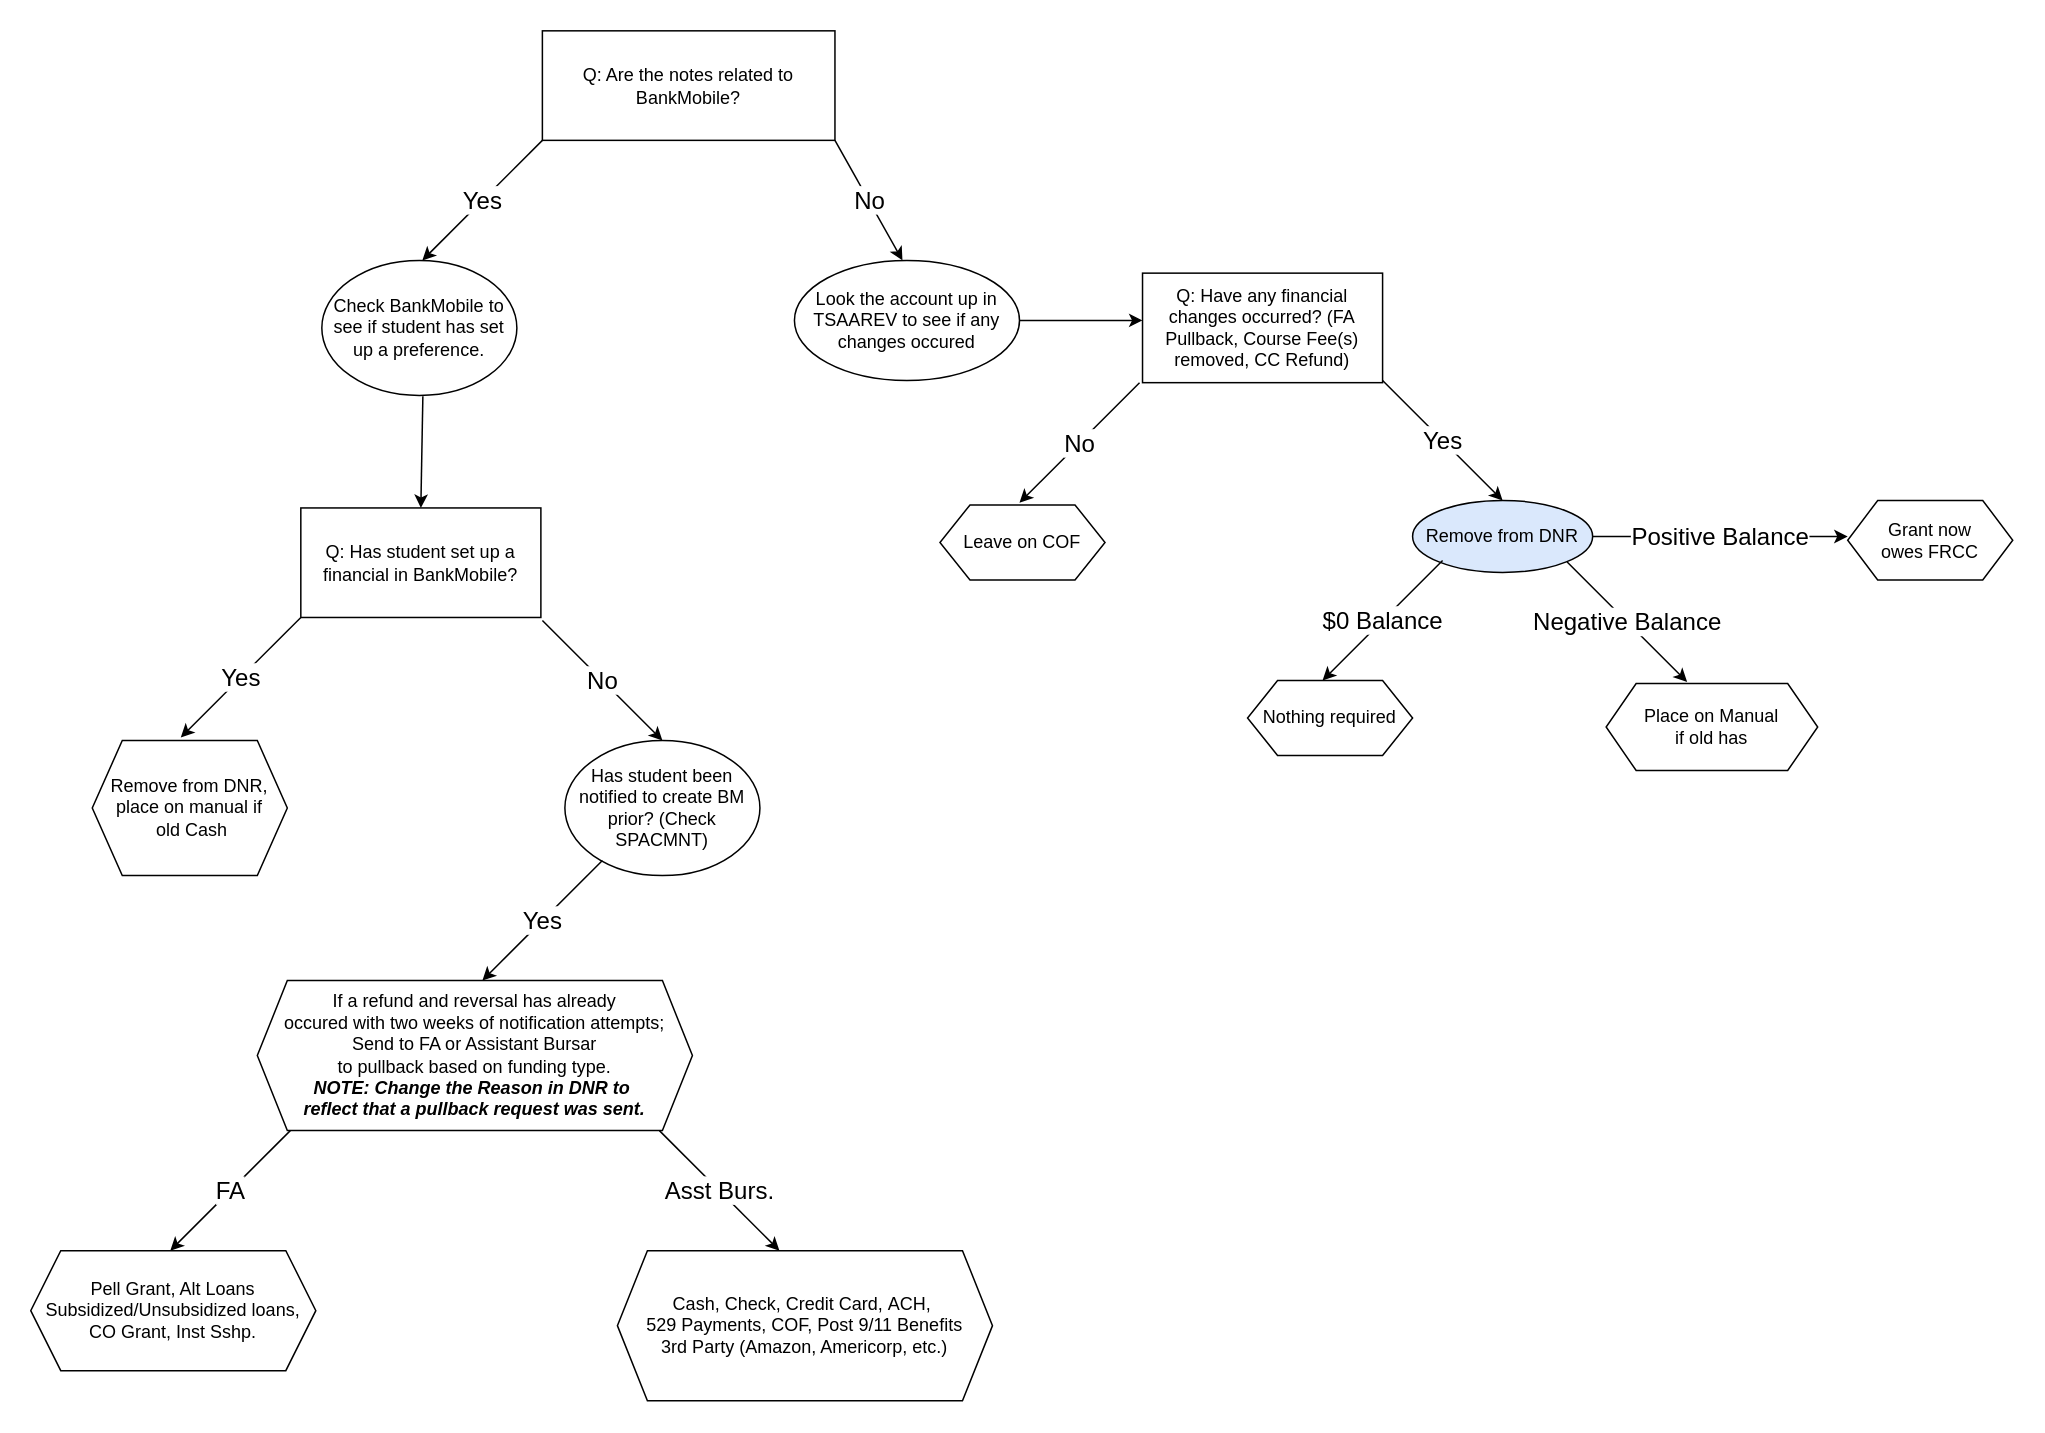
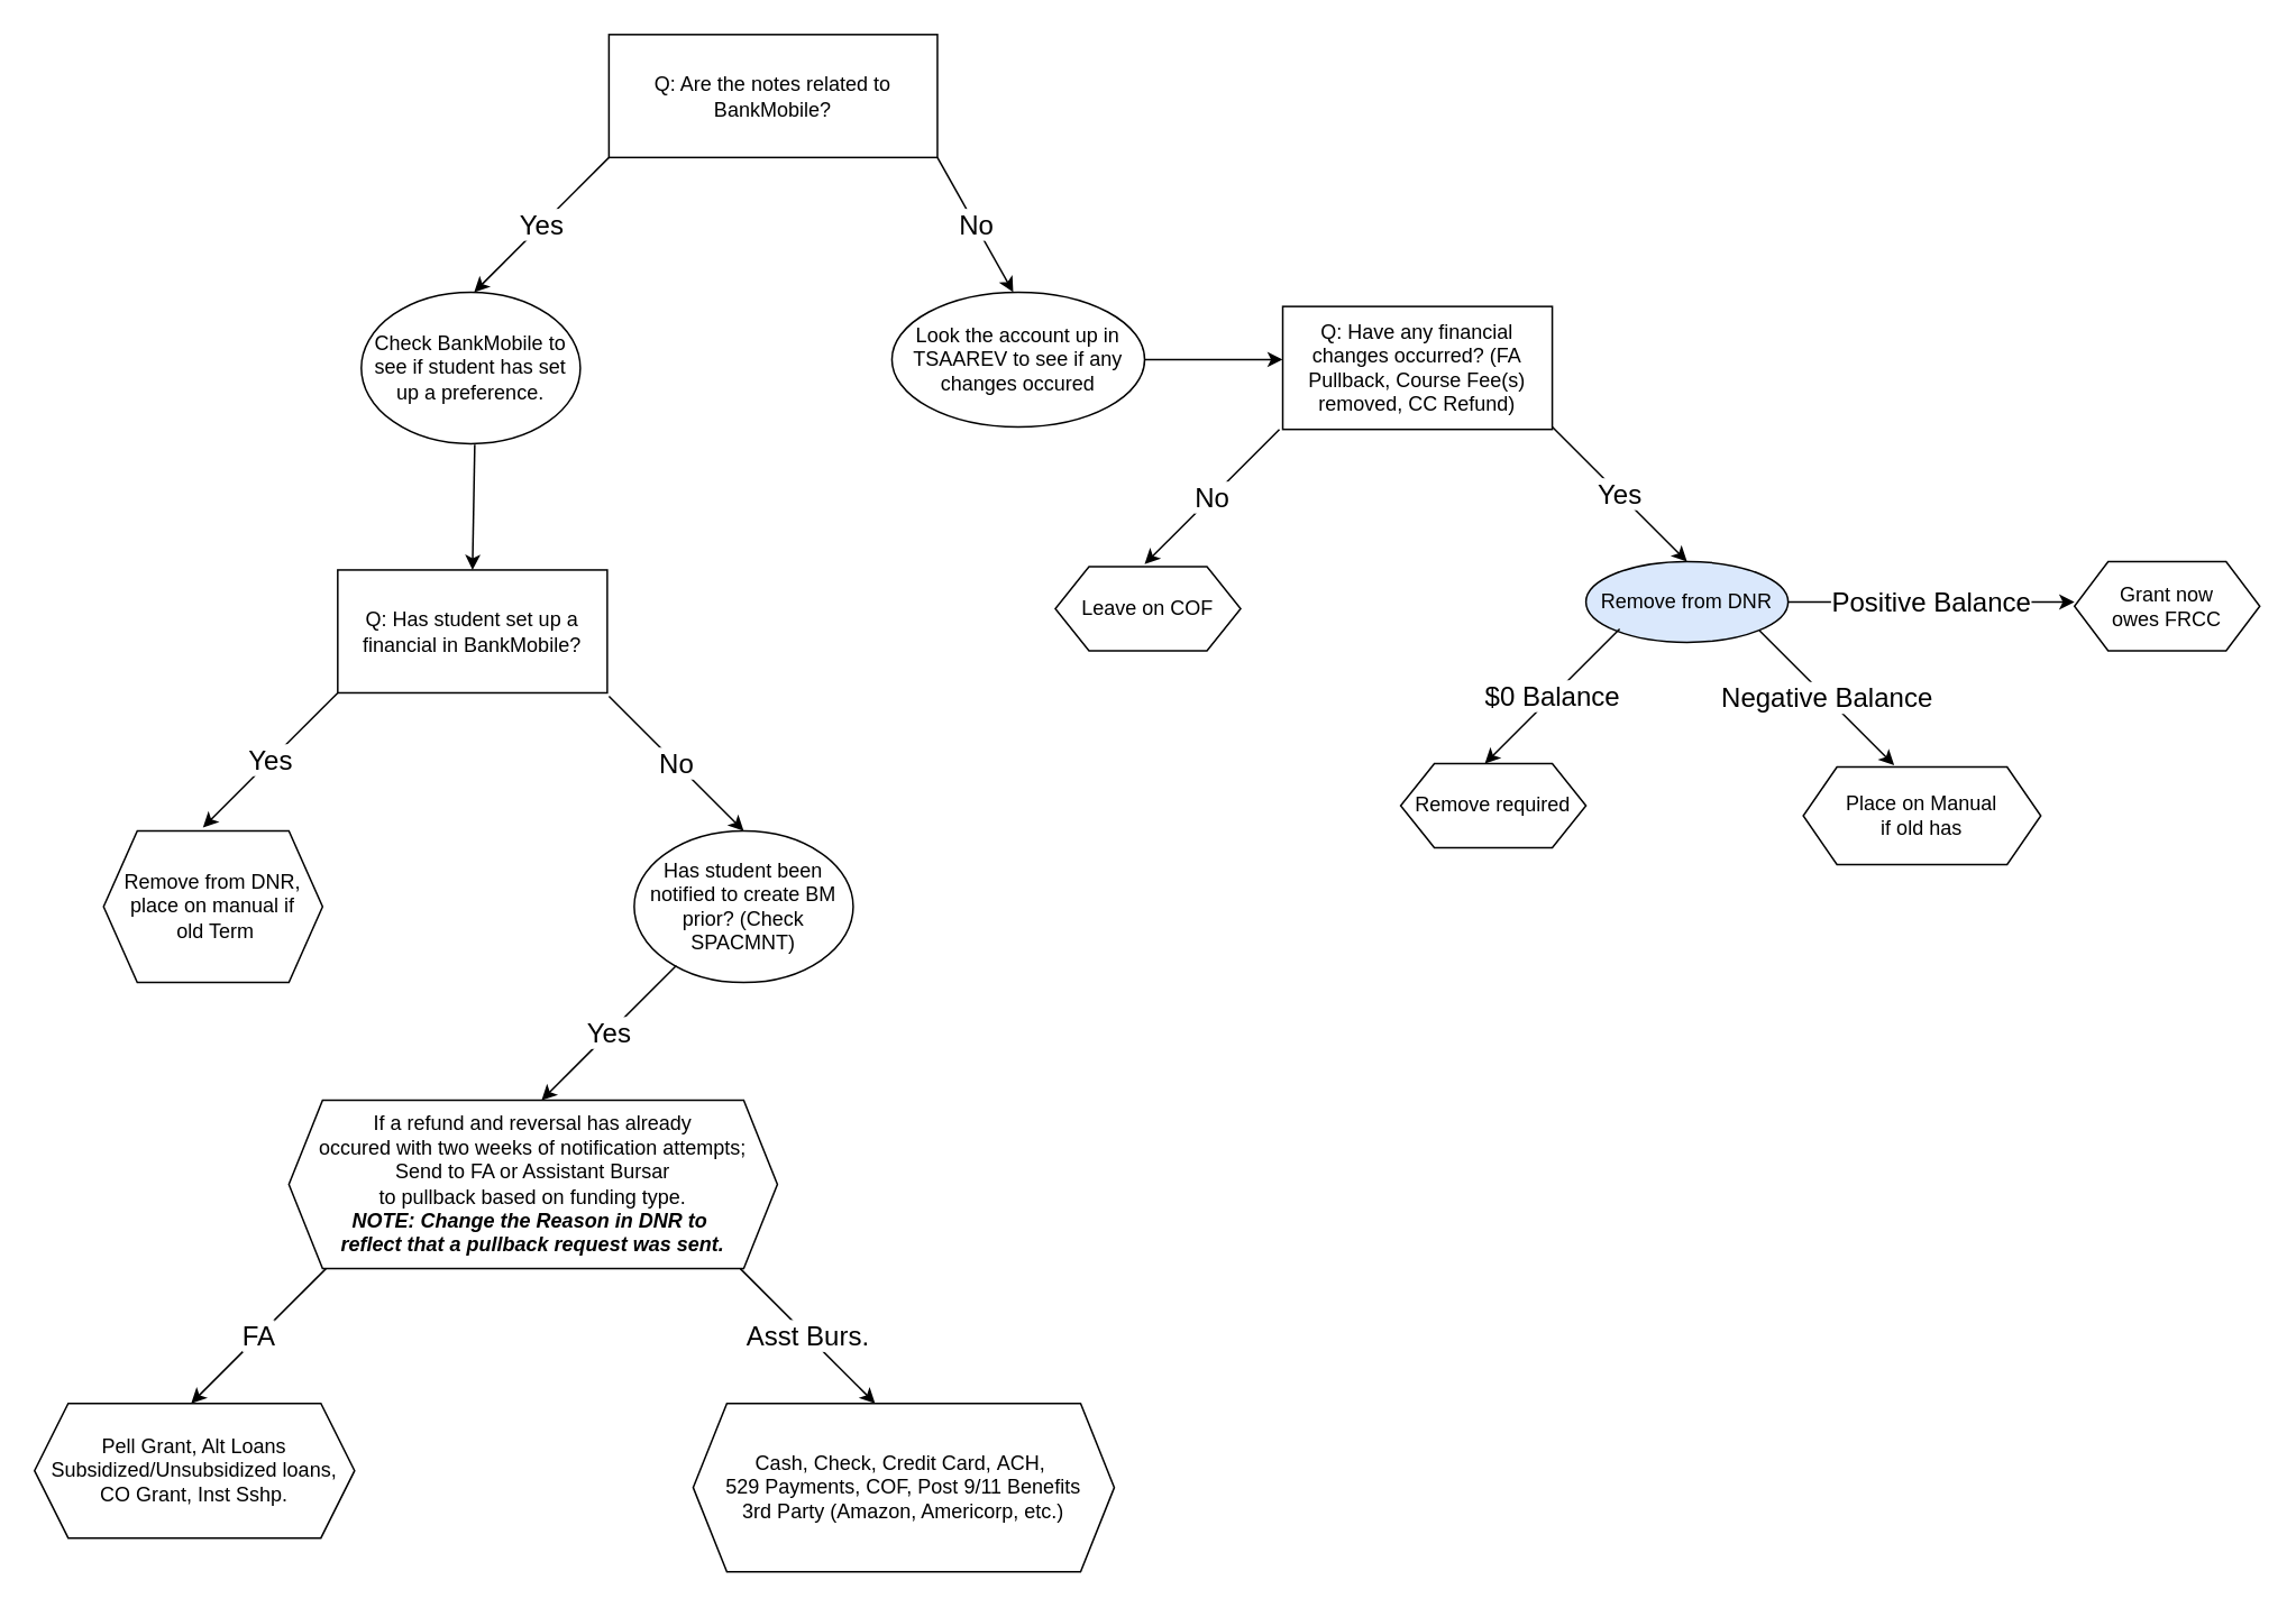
- <mxCell id="27" value="Nothing required" style="shape=hexagon;perimeter=hexagonPerimeter2;whiteSpace=wrap;html=1;fixedSize=1;" vertex="1" parent="1"><mxGeometry x="831" y="453" width="110" height="50" as="geometry" /></mxCell>
+ <mxCell id="27" value="Remove required" style="shape=hexagon;perimeter=hexagonPerimeter2;whiteSpace=wrap;html=1;fixedSize=1;" vertex="1" parent="1"><mxGeometry x="831" y="453" width="110" height="50" as="geometry" /></mxCell>
- <mxCell id="9" value="Remove from DNR, place on manual if&lt;div&gt;&amp;nbsp;old Cash&lt;/div&gt;" style="shape=hexagon;perimeter=hexagonPerimeter2;whiteSpace=wrap;html=1;fixedSize=1;" vertex="1" parent="1"><mxGeometry x="61" y="493" width="130" height="90" as="geometry" /></mxCell>
+ <mxCell id="9" value="Remove from DNR, place on manual if&lt;div&gt;&amp;nbsp;old Term&lt;/div&gt;" style="shape=hexagon;perimeter=hexagonPerimeter2;whiteSpace=wrap;html=1;fixedSize=1;" vertex="1" parent="1"><mxGeometry x="61" y="493" width="130" height="90" as="geometry" /></mxCell>
